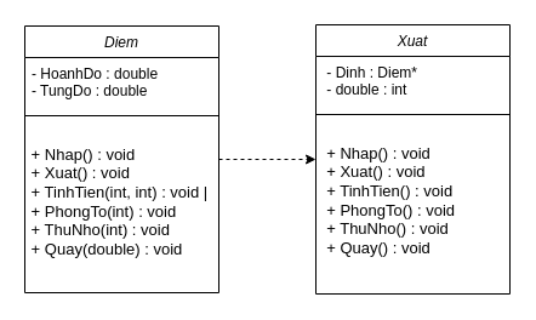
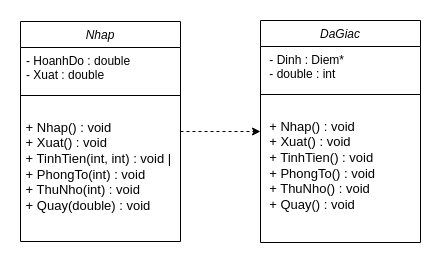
- <mxCell id="7" value="Xuat" style="swimlane;fontStyle=2;align=center;verticalAlign=top;childLayout=stackLayout;horizontal=1;startSize=26;horizontalStack=0;resizeParent=1;resizeLast=0;collapsible=1;marginBottom=0;rounded=0;shadow=0;strokeWidth=1;" vertex="1" parent="1"><mxGeometry x="260" y="20" width="160" height="222" as="geometry"><mxRectangle x="230" y="140" width="160" height="26" as="alternateBounds" /></mxGeometry></mxCell>
+ <mxCell id="7" value="DaGiac" style="swimlane;fontStyle=2;align=center;verticalAlign=top;childLayout=stackLayout;horizontal=1;startSize=26;horizontalStack=0;resizeParent=1;resizeLast=0;collapsible=1;marginBottom=0;rounded=0;shadow=0;strokeWidth=1;" vertex="1" parent="1"><mxGeometry x="260" y="20" width="160" height="222" as="geometry"><mxRectangle x="230" y="140" width="160" height="26" as="alternateBounds" /></mxGeometry></mxCell>
- <mxCell id="3" value="Diem" style="swimlane;fontStyle=2;align=center;verticalAlign=top;childLayout=stackLayout;horizontal=1;startSize=26;horizontalStack=0;resizeParent=1;resizeLast=0;collapsible=1;marginBottom=0;rounded=0;shadow=0;strokeWidth=1;" parent="1" vertex="1"><mxGeometry x="20" y="21" width="160" height="220" as="geometry"><mxRectangle x="230" y="140" width="160" height="26" as="alternateBounds" /></mxGeometry></mxCell>
+ <mxCell id="3" value="Nhap" style="swimlane;fontStyle=2;align=center;verticalAlign=top;childLayout=stackLayout;horizontal=1;startSize=26;horizontalStack=0;resizeParent=1;resizeLast=0;collapsible=1;marginBottom=0;rounded=0;shadow=0;strokeWidth=1;" parent="1" vertex="1"><mxGeometry x="20" y="21" width="160" height="220" as="geometry"><mxRectangle x="230" y="140" width="160" height="26" as="alternateBounds" /></mxGeometry></mxCell>
- <mxCell id="4" value="- HoanhDo : double &#10;- TungDo : double" style="text;align=left;verticalAlign=top;spacingLeft=4;spacingRight=4;overflow=hidden;rotatable=0;points=[[0,0.5],[1,0.5]];portConstraint=eastwest;" parent="3" vertex="1"><mxGeometry y="26" width="160" height="44" as="geometry" /></mxCell>
+ <mxCell id="4" value="- HoanhDo : double &#10;- Xuat : double" style="text;align=left;verticalAlign=top;spacingLeft=4;spacingRight=4;overflow=hidden;rotatable=0;points=[[0,0.5],[1,0.5]];portConstraint=eastwest;" parent="3" vertex="1"><mxGeometry y="26" width="160" height="44" as="geometry" /></mxCell>
